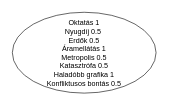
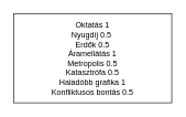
- <mxCell id="2" value="Oktatás 1&lt;br&gt;Nyugdíj 0.5&amp;nbsp;&lt;br&gt;Erdők 0.5&lt;br&gt;Áramellátás 1&lt;br&gt;Metropolis 0.5&lt;br&gt;Katasztrófa 0.5&lt;br&gt;Haladóbb grafika 1&lt;br&gt;Konfliktusos bontás 0.5" style="ellipse;whiteSpace=wrap;html=1;" vertex="1" parent="1"><mxGeometry x="20" y="20" width="240" height="135" as="geometry" /></mxCell>
+ <mxCell id="2" value="Oktatás 1&lt;br&gt;Nyugdíj 0.5&amp;nbsp;&lt;br&gt;Erdők 0.5&lt;br&gt;Áramellátás 1&lt;br&gt;Metropolis 0.5&lt;br&gt;Katasztrófa 0.5&lt;br&gt;Haladóbb grafika 1&lt;br&gt;Konfliktusos bontás 0.5" style="rounded=0;whiteSpace=wrap;html=1;" vertex="1" parent="1"><mxGeometry x="20" y="20" width="240" height="135" as="geometry" /></mxCell>
